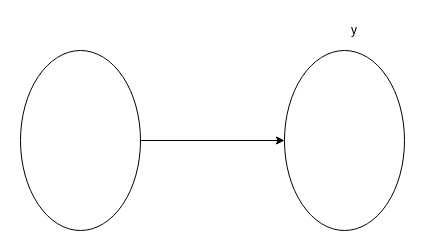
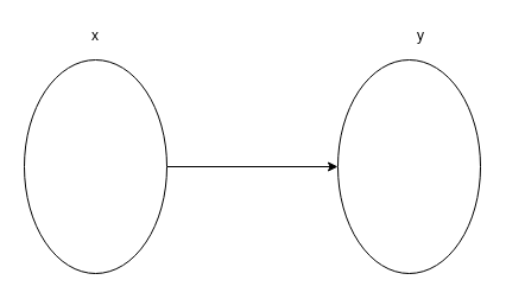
+ <mxCell id="6" value="x" style="text;html=1;strokeColor=none;fillColor=none;align=center;verticalAlign=middle;whiteSpace=wrap;rounded=0;" vertex="1" parent="1"><mxGeometry x="60" y="20" width="40" height="20" as="geometry" /></mxCell>
